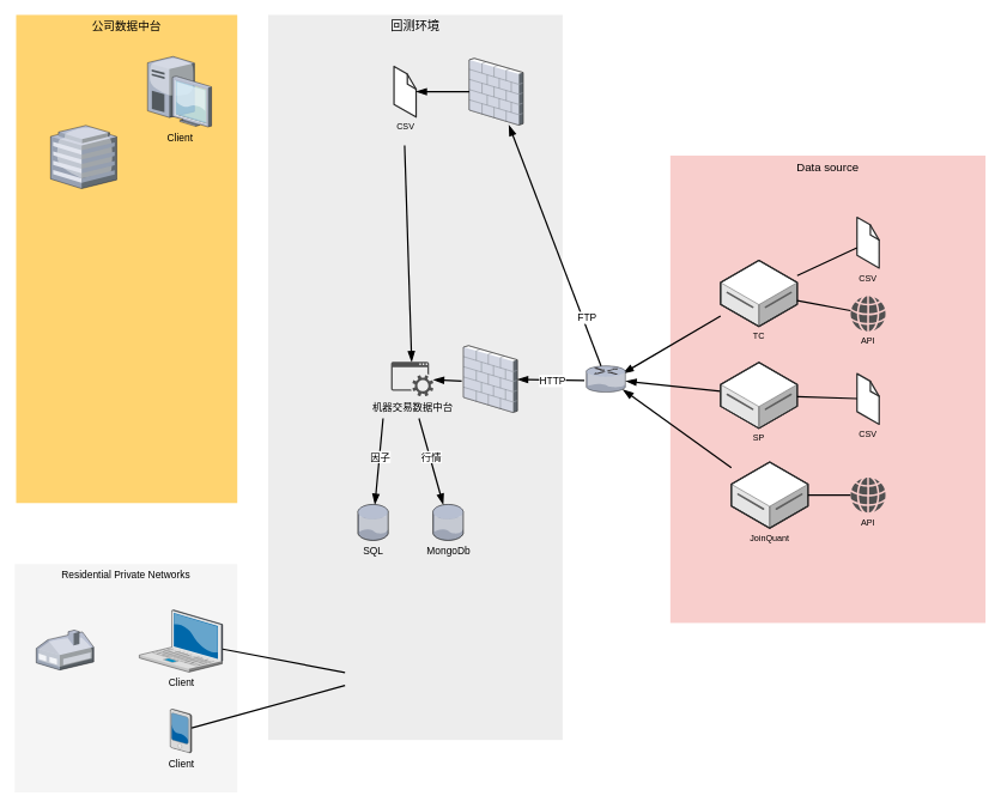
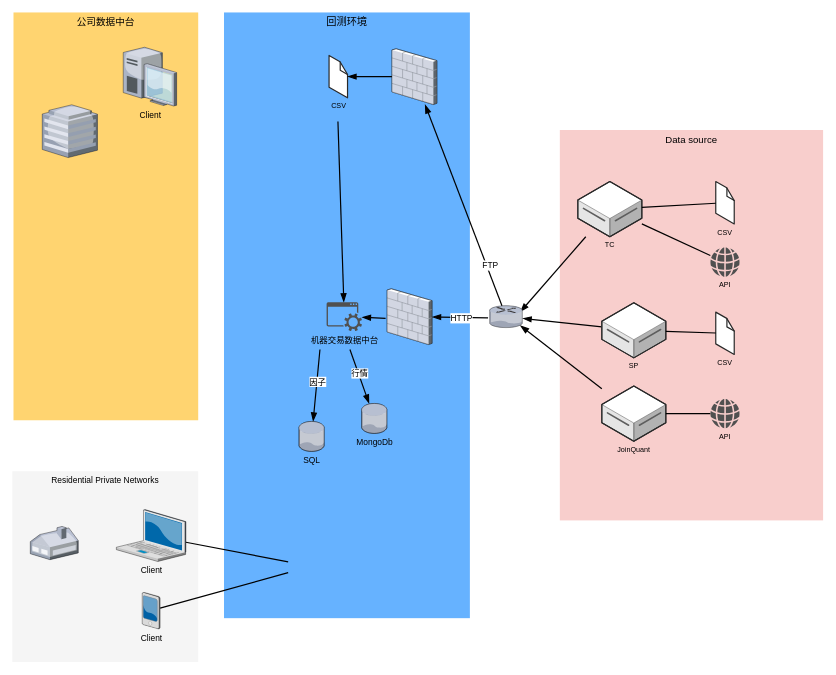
- <mxCell id="3" value="&lt;font style=&quot;font-size: 17px&quot;&gt;回测环境&lt;/font&gt;" style="whiteSpace=wrap;html=1;fillColor=#EDEDED;fontSize=14;strokeColor=none;verticalAlign=top;" parent="1" vertex="1"><mxGeometry x="373" y="20" width="410" height="1010" as="geometry" /></mxCell>
+ <mxCell id="3" value="&lt;font style=&quot;font-size: 17px&quot;&gt;回测环境&lt;/font&gt;" style="whiteSpace=wrap;html=1;fillColor=#66b2ff;fontSize=14;strokeColor=none;verticalAlign=top;" parent="1" vertex="1"><mxGeometry x="373" y="20" width="410" height="1010" as="geometry" /></mxCell>
- <mxCell id="21" value="TC" style="verticalLabelPosition=bottom;html=1;verticalAlign=top;strokeWidth=1;align=center;outlineConnect=0;dashed=0;outlineConnect=0;shape=mxgraph.aws3d.dataServer;strokeColor=#5E5E5E;aspect=fixed;" vertex="1" parent="1"><mxGeometry x="1003" y="362" width="106.75" height="92" as="geometry" /></mxCell>
+ <mxCell id="21" value="TC" style="verticalLabelPosition=bottom;html=1;verticalAlign=top;strokeWidth=1;align=center;outlineConnect=0;dashed=0;outlineConnect=0;shape=mxgraph.aws3d.dataServer;strokeColor=#5E5E5E;aspect=fixed;" vertex="1" parent="1"><mxGeometry x="963" y="302" width="106.75" height="92" as="geometry" /></mxCell>
- <mxCell id="29" value="JoinQuant" style="verticalLabelPosition=bottom;html=1;verticalAlign=top;strokeWidth=1;align=center;outlineConnect=0;dashed=0;outlineConnect=0;shape=mxgraph.aws3d.dataServer;strokeColor=#5E5E5E;aspect=fixed;" vertex="1" parent="1"><mxGeometry x="1018" y="643" width="106.75" height="92" as="geometry" /></mxCell>
+ <mxCell id="29" value="JoinQuant" style="verticalLabelPosition=bottom;html=1;verticalAlign=top;strokeWidth=1;align=center;outlineConnect=0;dashed=0;outlineConnect=0;shape=mxgraph.aws3d.dataServer;strokeColor=#5E5E5E;aspect=fixed;" vertex="1" parent="1"><mxGeometry x="1003" y="643" width="106.75" height="92" as="geometry" /></mxCell>
- <mxCell id="42" value="MongoDb" style="verticalLabelPosition=bottom;aspect=fixed;html=1;verticalAlign=top;strokeColor=none;align=center;outlineConnect=0;shape=mxgraph.citrix.database;fontSize=14;" vertex="1" parent="1"><mxGeometry x="602.5" y="702" width="42.5" height="50" as="geometry" /></mxCell>
+ <mxCell id="42" value="MongoDb" style="verticalLabelPosition=bottom;aspect=fixed;html=1;verticalAlign=top;strokeColor=none;align=center;outlineConnect=0;shape=mxgraph.citrix.database;fontSize=14;" vertex="1" parent="1"><mxGeometry x="602.5" y="672" width="42.5" height="50" as="geometry" /></mxCell>
